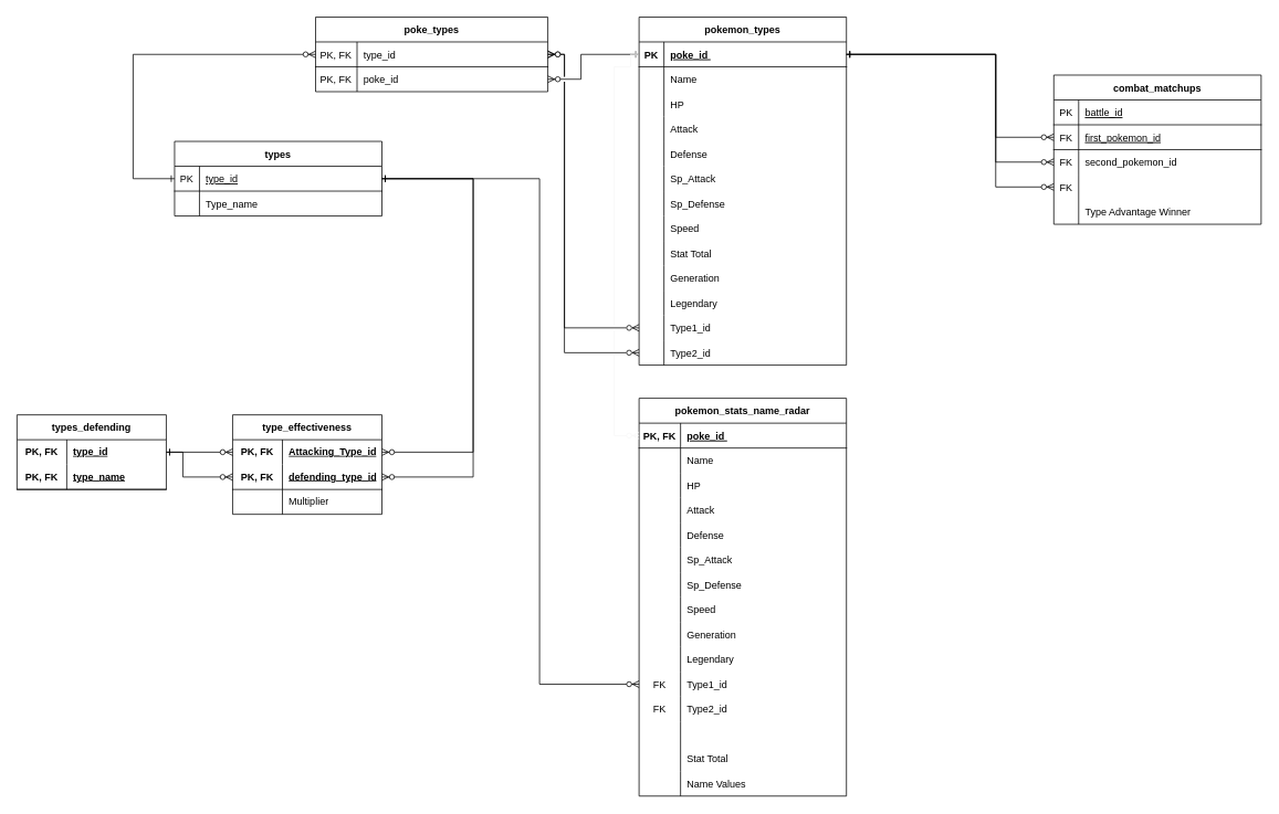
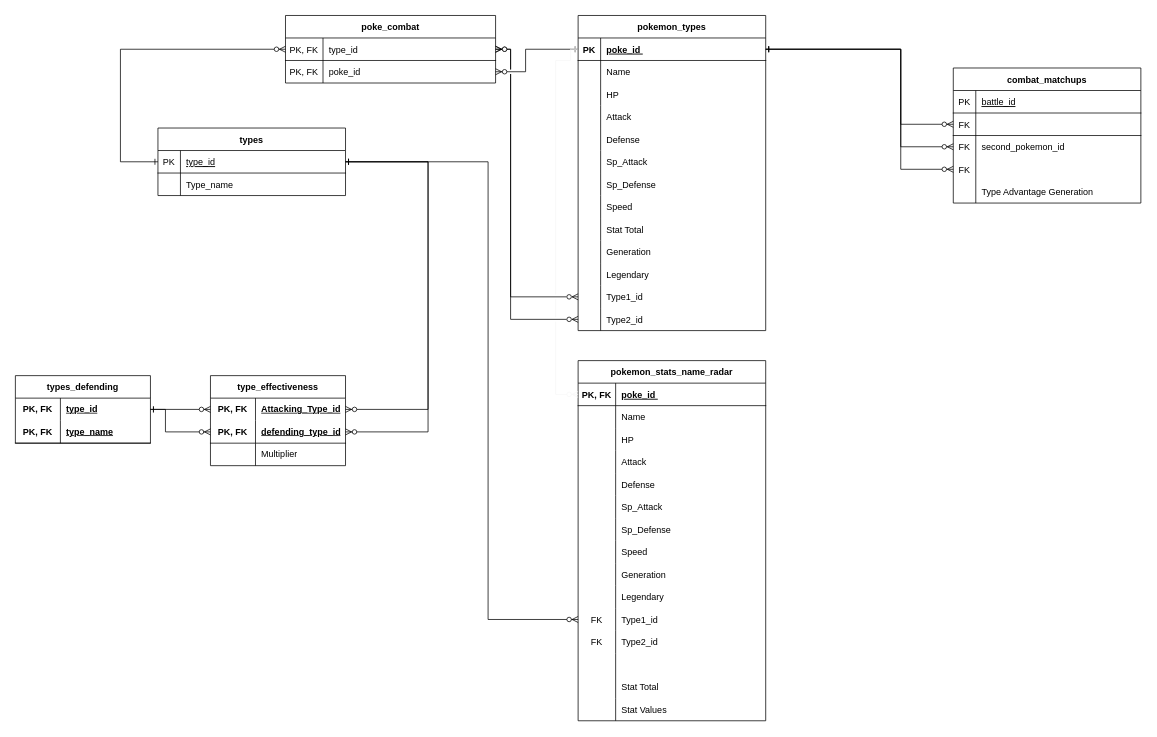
- <mxCell id="79" value="poke_types" style="shape=table;startSize=30;container=1;collapsible=1;childLayout=tableLayout;fixedRows=1;rowLines=0;fontStyle=1;align=center;resizeLast=1;" parent="1" vertex="1"><mxGeometry x="380" y="20" width="280" height="90" as="geometry" /></mxCell>
+ <mxCell id="79" value="poke_combat" style="shape=table;startSize=30;container=1;collapsible=1;childLayout=tableLayout;fixedRows=1;rowLines=0;fontStyle=1;align=center;resizeLast=1;" parent="1" vertex="1"><mxGeometry x="380" y="20" width="280" height="90" as="geometry" /></mxCell>
- <mxCell id="48" value="first_pokemon_id" style="shape=partialRectangle;overflow=hidden;connectable=0;fillColor=none;top=0;left=0;bottom=0;right=0;align=left;spacingLeft=6;fontStyle=4;" parent="46" vertex="1"><mxGeometry x="30" width="220" height="30" as="geometry"><mxRectangle width="220" height="30" as="alternateBounds" /></mxGeometry></mxCell>
- <mxCell id="56" value="Type Advantage Winner" style="shape=partialRectangle;overflow=hidden;connectable=0;fillColor=none;top=0;left=0;bottom=0;right=0;align=left;spacingLeft=6;" vertex="1" parent="54"><mxGeometry x="30" width="220" height="30" as="geometry"><mxRectangle width="220" height="30" as="alternateBounds" /></mxGeometry></mxCell>
+ <mxCell id="56" value="Type Advantage Generation" style="shape=partialRectangle;overflow=hidden;connectable=0;fillColor=none;top=0;left=0;bottom=0;right=0;align=left;spacingLeft=6;" vertex="1" parent="54"><mxGeometry x="30" width="220" height="30" as="geometry"><mxRectangle width="220" height="30" as="alternateBounds" /></mxGeometry></mxCell>
- <mxCell id="143" value="Name Values" style="shape=partialRectangle;overflow=hidden;connectable=0;fillColor=none;top=0;left=0;bottom=0;right=0;align=left;spacingLeft=6;" parent="141" vertex="1"><mxGeometry x="50" width="200" height="30" as="geometry"><mxRectangle width="200" height="30" as="alternateBounds" /></mxGeometry></mxCell>
+ <mxCell id="143" value="Stat Values" style="shape=partialRectangle;overflow=hidden;connectable=0;fillColor=none;top=0;left=0;bottom=0;right=0;align=left;spacingLeft=6;" parent="141" vertex="1"><mxGeometry x="50" width="200" height="30" as="geometry"><mxRectangle width="200" height="30" as="alternateBounds" /></mxGeometry></mxCell>
